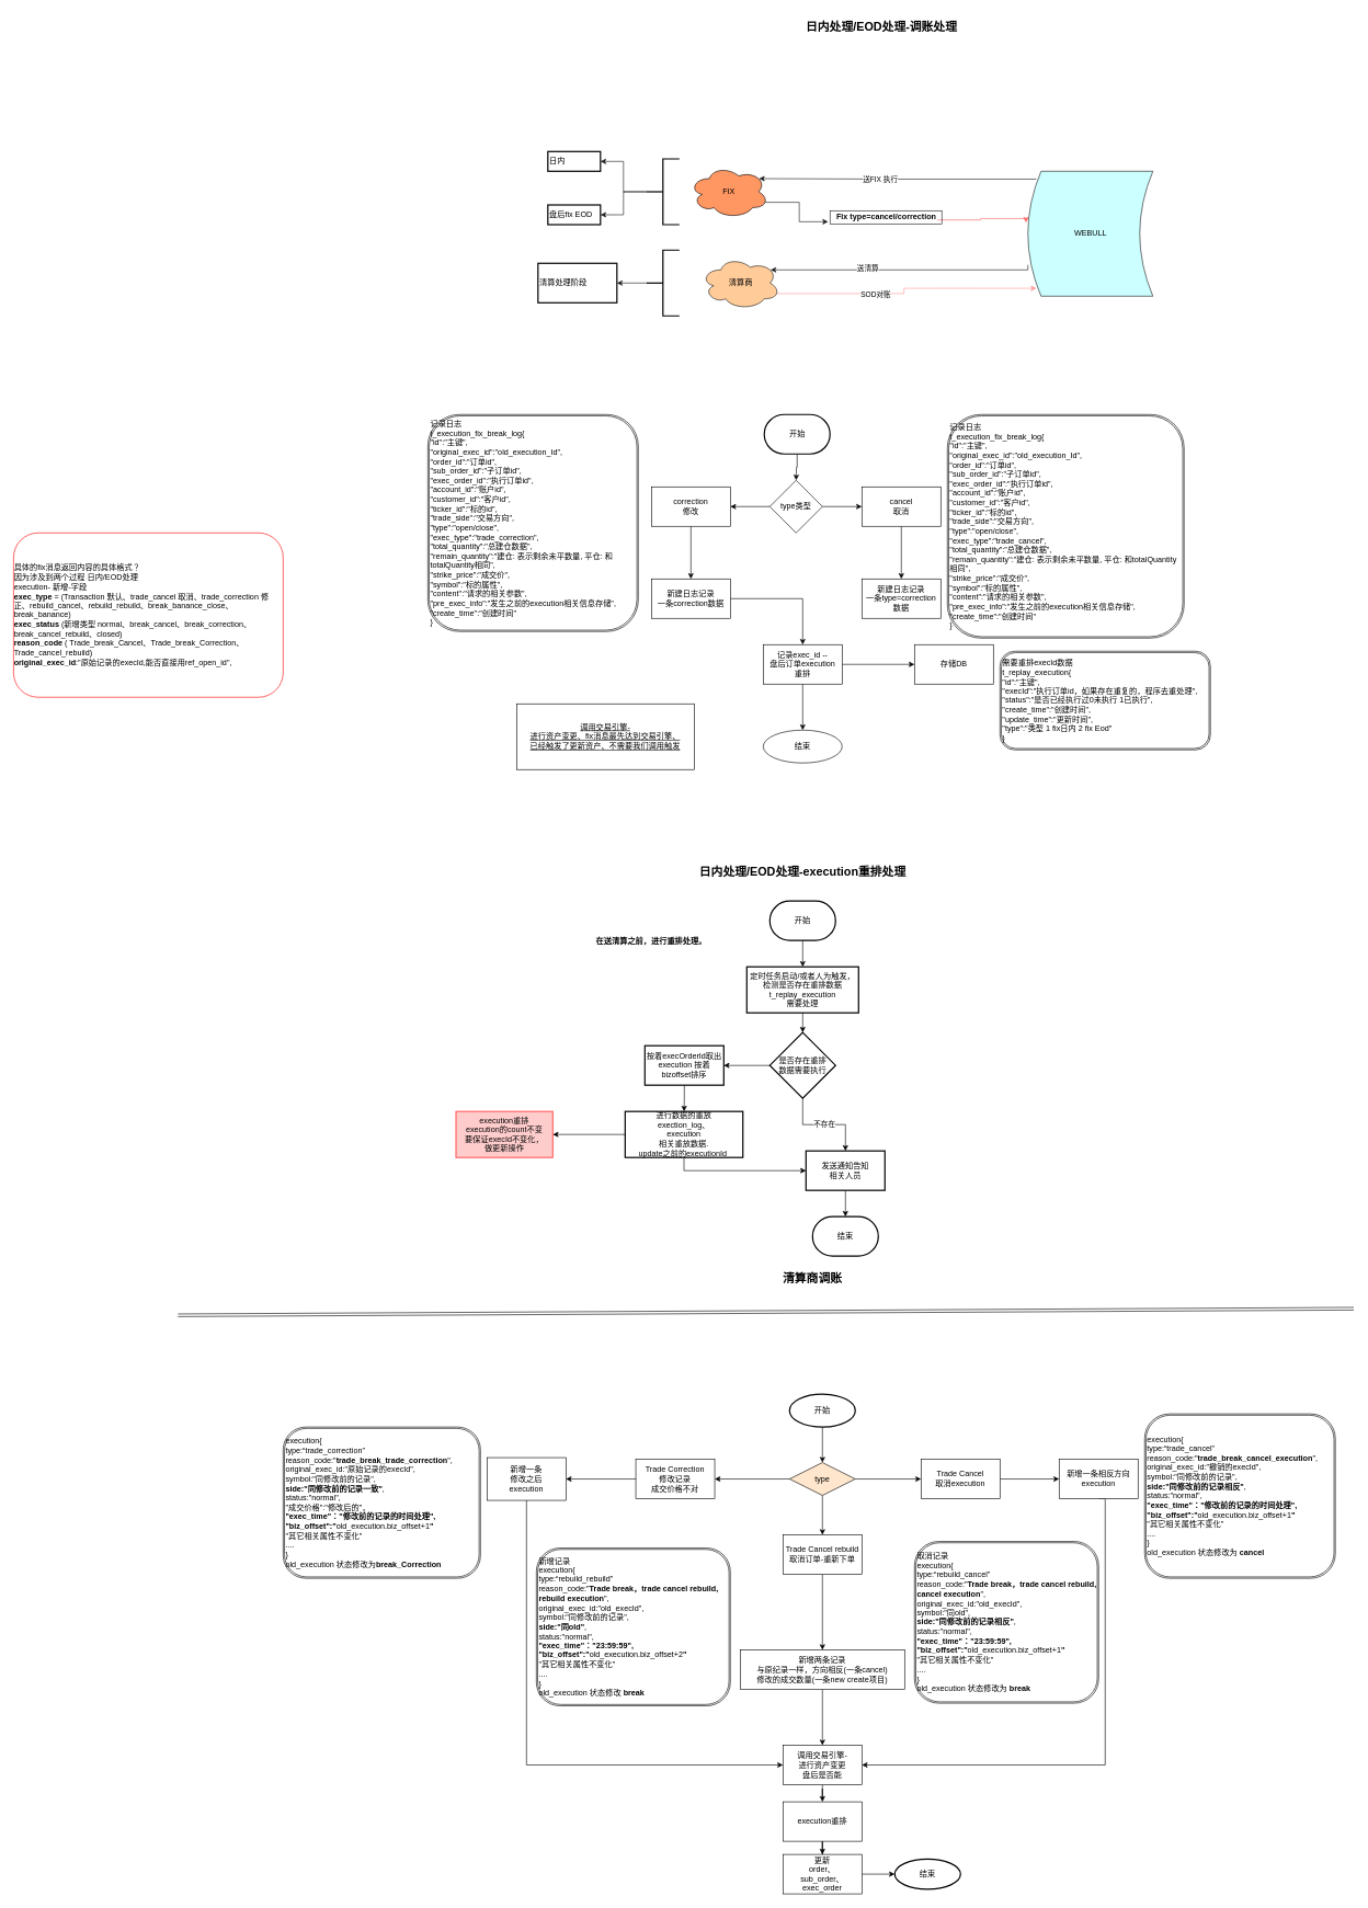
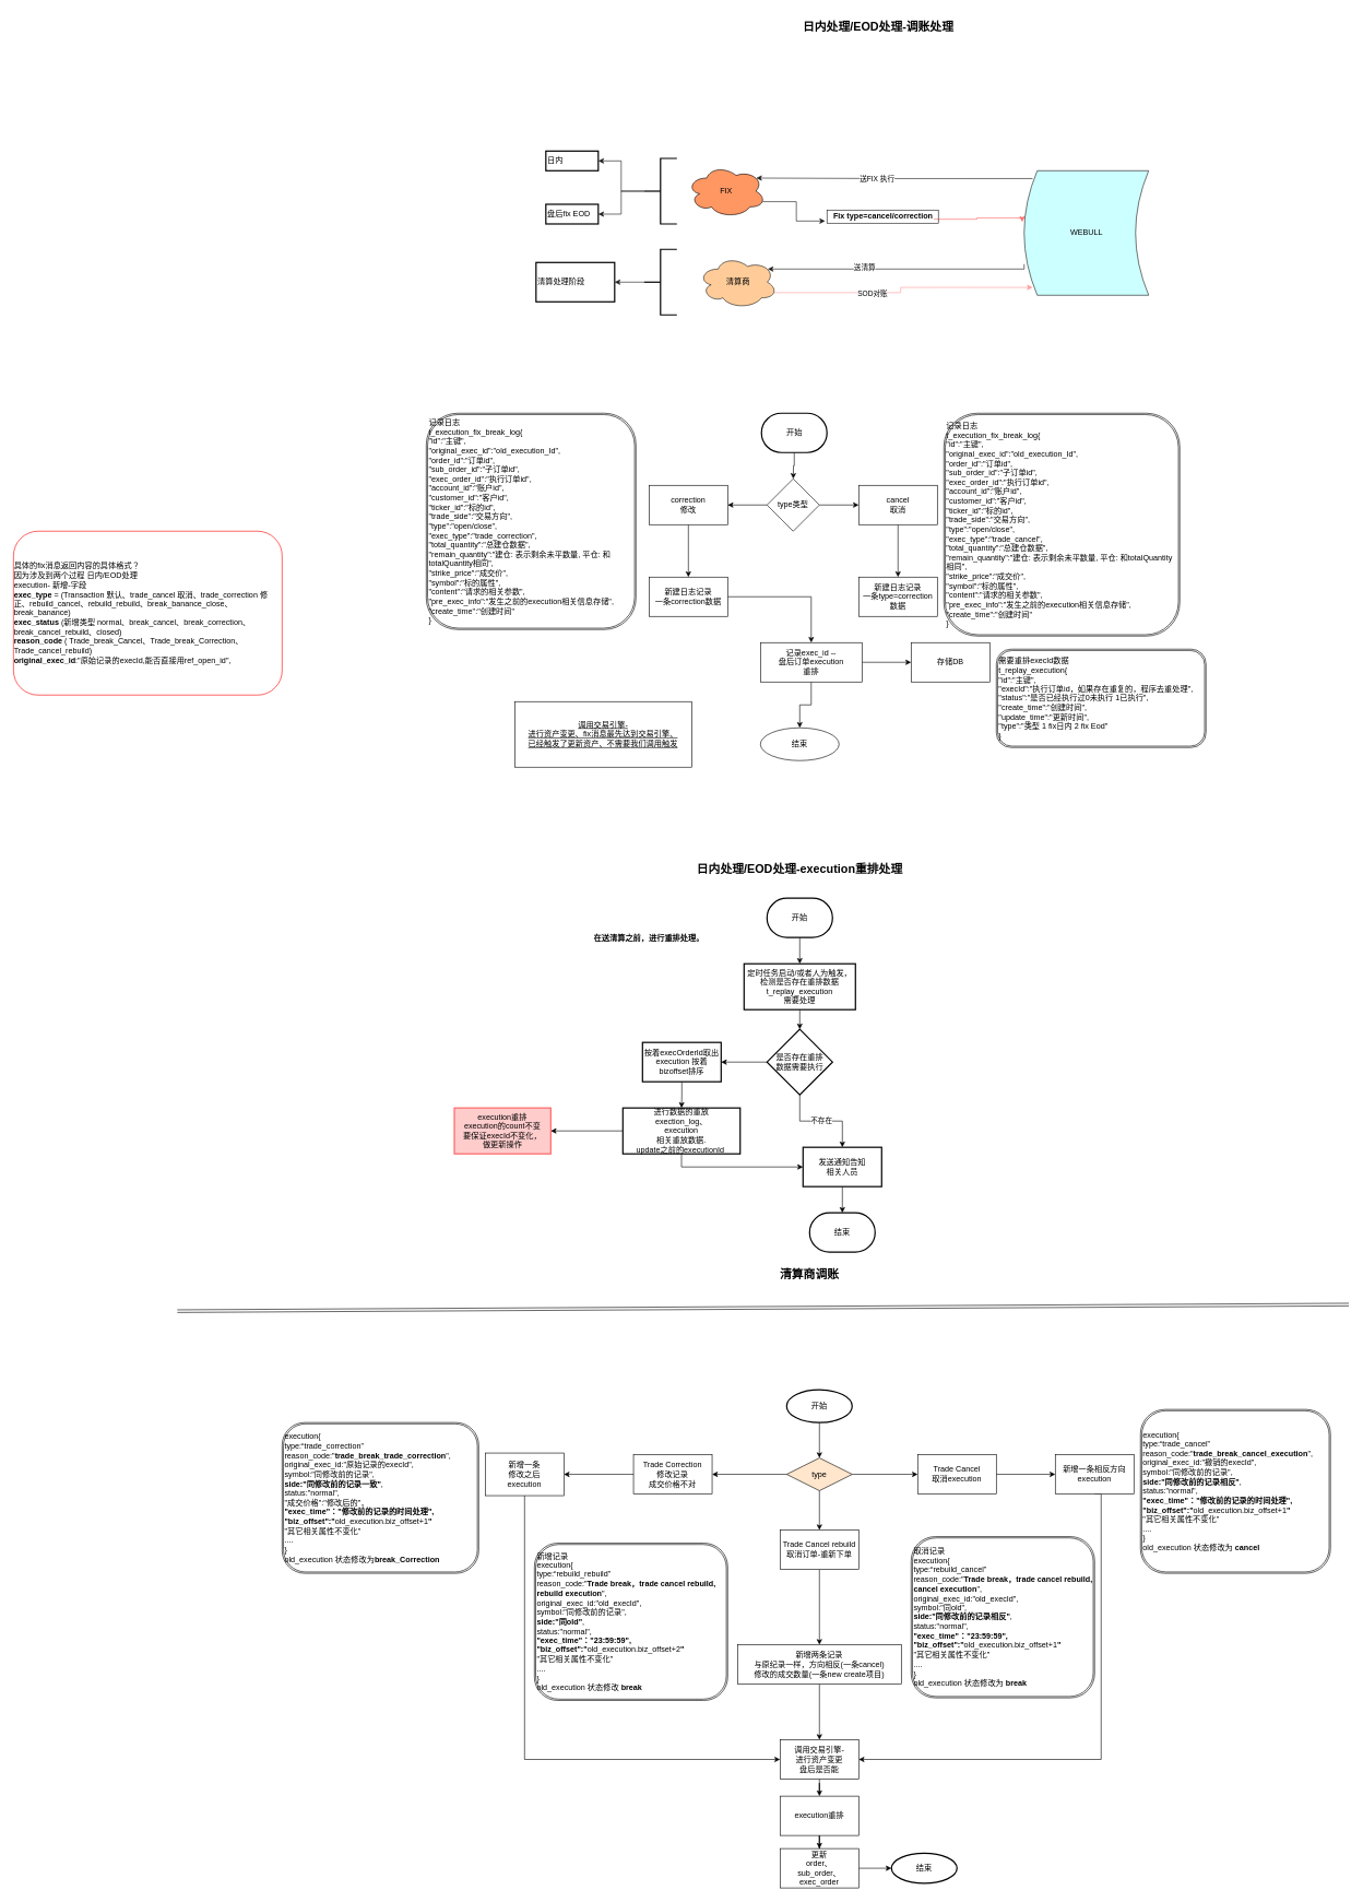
- <mxCell id="22" value="记录exec_id --&lt;br&gt;盘后订单execution&lt;br&gt;重排" style="whiteSpace=wrap;html=1;shadow=0;" parent="1" vertex="1"><mxGeometry x="1160" y="980" width="120" height="60" as="geometry" /></mxCell>
+ <mxCell id="22" value="记录exec_id --&lt;br&gt;盘后订单execution&lt;br&gt;重排" style="whiteSpace=wrap;html=1;shadow=0;" parent="1" vertex="1"><mxGeometry x="1160" y="980" width="155" height="60" as="geometry" /></mxCell>
